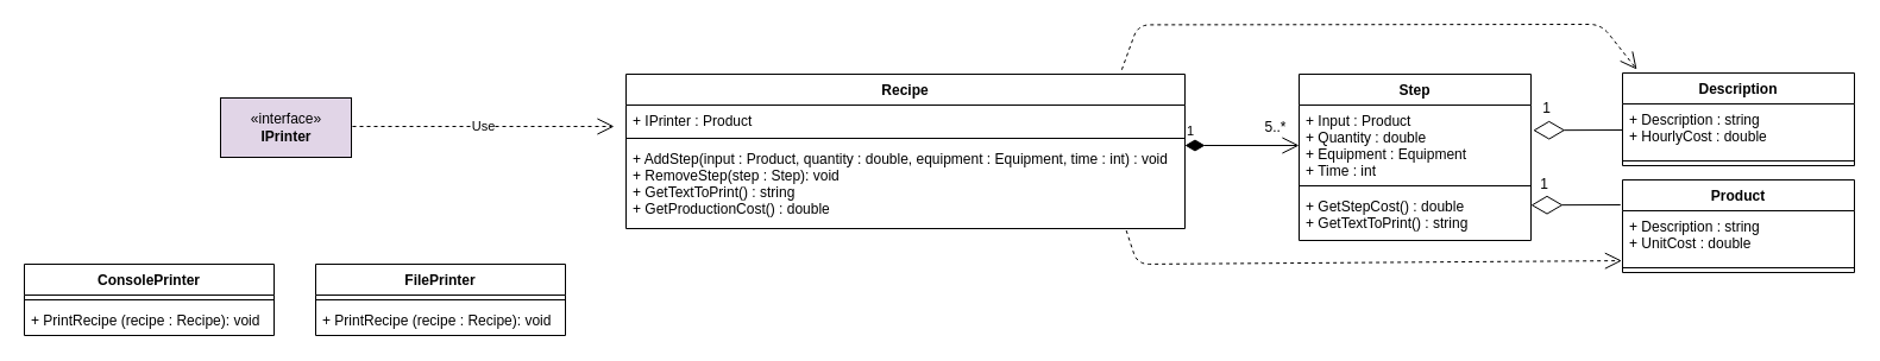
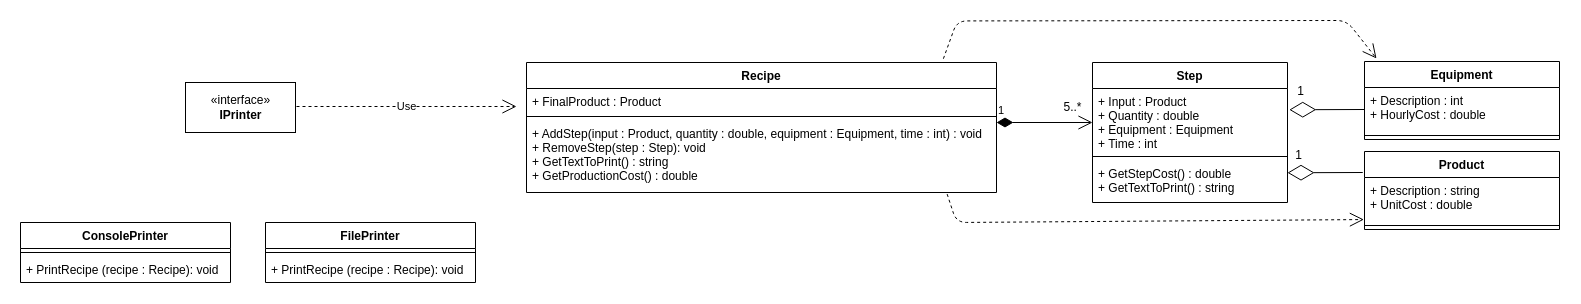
- <mxCell id="17" value="Description" style="swimlane;fontStyle=1;align=center;verticalAlign=top;childLayout=stackLayout;horizontal=1;startSize=26;horizontalStack=0;resizeParent=1;resizeParentMax=0;resizeLast=0;collapsible=1;marginBottom=0;" parent="1" vertex="1"><mxGeometry x="1364" y="61" width="195" height="78" as="geometry"><mxRectangle x="540" y="340" width="100" height="30" as="alternateBounds" /></mxGeometry></mxCell>
+ <mxCell id="17" value="Equipment" style="swimlane;fontStyle=1;align=center;verticalAlign=top;childLayout=stackLayout;horizontal=1;startSize=26;horizontalStack=0;resizeParent=1;resizeParentMax=0;resizeLast=0;collapsible=1;marginBottom=0;" parent="1" vertex="1"><mxGeometry x="1364" y="61" width="195" height="78" as="geometry"><mxRectangle x="540" y="340" width="100" height="30" as="alternateBounds" /></mxGeometry></mxCell>
- <mxCell id="18" value="+ Description : string&#10;+ HourlyCost : double" style="text;strokeColor=none;fillColor=none;align=left;verticalAlign=top;spacingLeft=4;spacingRight=4;overflow=hidden;rotatable=0;points=[[0,0.5],[1,0.5]];portConstraint=eastwest;" parent="17" vertex="1"><mxGeometry y="26" width="195" height="44" as="geometry" /></mxCell>
+ <mxCell id="18" value="+ Description : int&#10;+ HourlyCost : double" style="text;strokeColor=none;fillColor=none;align=left;verticalAlign=top;spacingLeft=4;spacingRight=4;overflow=hidden;rotatable=0;points=[[0,0.5],[1,0.5]];portConstraint=eastwest;" parent="17" vertex="1"><mxGeometry y="26" width="195" height="44" as="geometry" /></mxCell>
- <mxCell id="10" value="+ IPrinter : Product" style="text;strokeColor=none;fillColor=none;align=left;verticalAlign=top;spacingLeft=4;spacingRight=4;overflow=hidden;rotatable=0;points=[[0,0.5],[1,0.5]];portConstraint=eastwest;" parent="9" vertex="1"><mxGeometry y="26" width="470" height="24" as="geometry" /></mxCell>
+ <mxCell id="10" value="+ FinalProduct : Product" style="text;strokeColor=none;fillColor=none;align=left;verticalAlign=top;spacingLeft=4;spacingRight=4;overflow=hidden;rotatable=0;points=[[0,0.5],[1,0.5]];portConstraint=eastwest;" parent="9" vertex="1"><mxGeometry y="26" width="470" height="24" as="geometry" /></mxCell>
- <mxCell id="8" value="«interface»&lt;br&gt;&lt;b&gt;IPrinter&lt;/b&gt;" style="html=1;fillColor=#e1d5e7;" parent="1" vertex="1"><mxGeometry x="185" y="82" width="110" height="50" as="geometry" /></mxCell>
+ <mxCell id="8" value="«interface»&lt;br&gt;&lt;b&gt;IPrinter&lt;/b&gt;" style="html=1;" parent="1" vertex="1"><mxGeometry x="185" y="82" width="110" height="50" as="geometry" /></mxCell>
